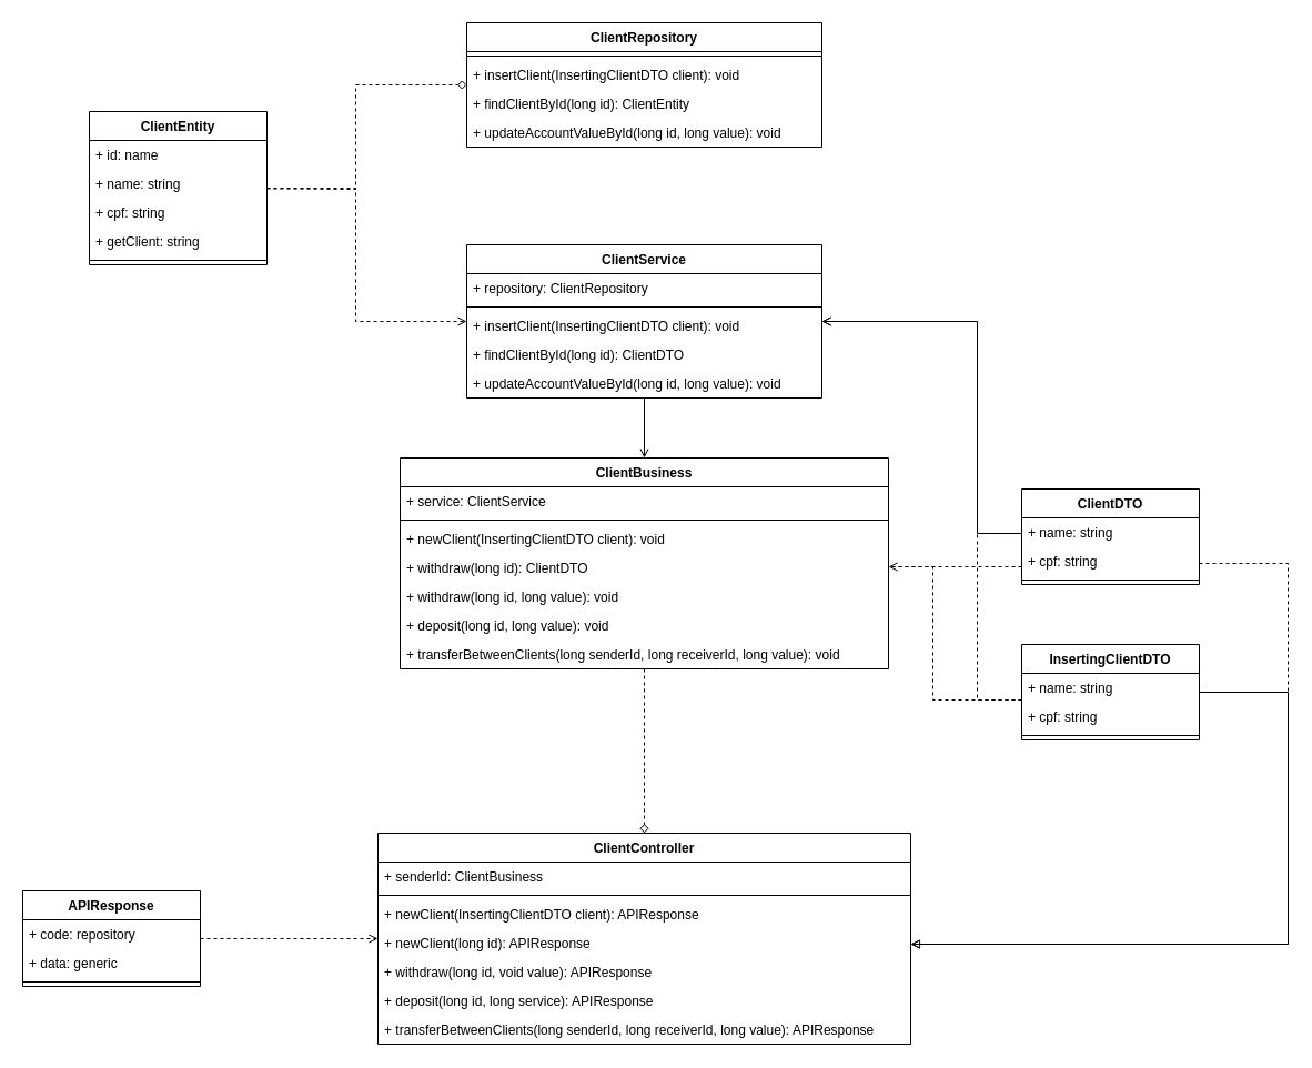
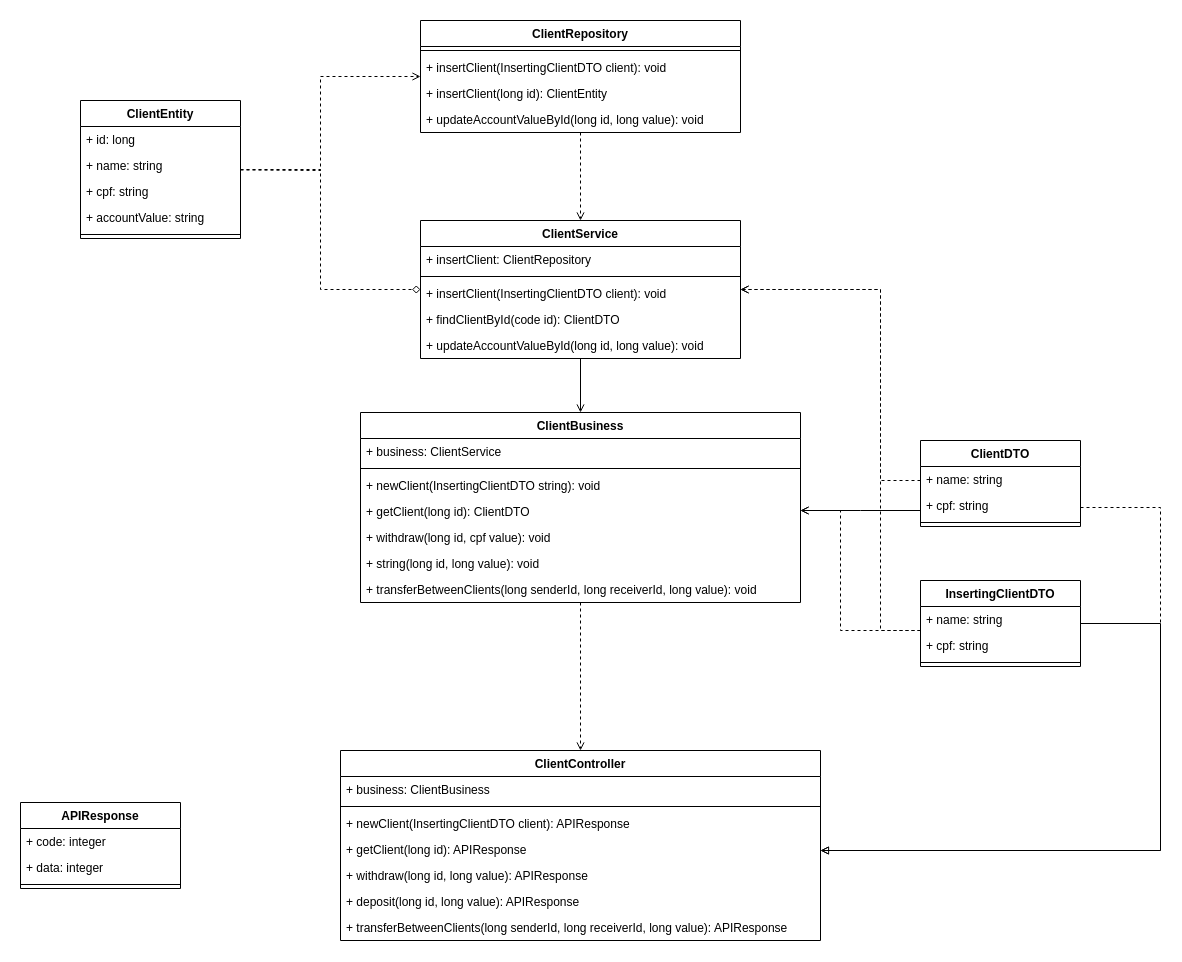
- <mxCell id="2" style="rounded=0;orthogonalLoop=1;jettySize=auto;html=1;dashed=1;endArrow=diamond;endFill=0;" parent="1" source="4" target="11" edge="1"><mxGeometry relative="1" as="geometry"><mxPoint x="360" y="40" as="targetPoint" /><Array as="points"><mxPoint x="320" y="170" /><mxPoint x="320" y="76" /></Array></mxGeometry></mxCell>
+ <mxCell id="2" style="rounded=0;orthogonalLoop=1;jettySize=auto;html=1;dashed=1;endArrow=open;endFill=0;" parent="1" source="4" target="11" edge="1"><mxGeometry relative="1" as="geometry"><mxPoint x="360" y="40" as="targetPoint" /><Array as="points"><mxPoint x="320" y="170" /><mxPoint x="320" y="76" /></Array></mxGeometry></mxCell>
- <mxCell id="14" value="+ findClientById(long id): ClientEntity" style="text;strokeColor=none;fillColor=none;align=left;verticalAlign=top;spacingLeft=4;spacingRight=4;overflow=hidden;rotatable=0;points=[[0,0.5],[1,0.5]];portConstraint=eastwest;whiteSpace=wrap;html=1;" parent="11" vertex="1"><mxGeometry y="60" width="320" height="26" as="geometry" /></mxCell>
+ <mxCell id="14" value="+ insertClient(long id): ClientEntity" style="text;strokeColor=none;fillColor=none;align=left;verticalAlign=top;spacingLeft=4;spacingRight=4;overflow=hidden;rotatable=0;points=[[0,0.5],[1,0.5]];portConstraint=eastwest;whiteSpace=wrap;html=1;" parent="11" vertex="1"><mxGeometry y="60" width="320" height="26" as="geometry" /></mxCell>
- <mxCell id="5" value="+ id: name" style="text;strokeColor=none;fillColor=none;align=left;verticalAlign=top;spacingLeft=4;spacingRight=4;overflow=hidden;rotatable=0;points=[[0,0.5],[1,0.5]];portConstraint=eastwest;whiteSpace=wrap;html=1;" parent="4" vertex="1"><mxGeometry y="26" width="160" height="26" as="geometry" /></mxCell>
+ <mxCell id="5" value="+ id: long" style="text;strokeColor=none;fillColor=none;align=left;verticalAlign=top;spacingLeft=4;spacingRight=4;overflow=hidden;rotatable=0;points=[[0,0.5],[1,0.5]];portConstraint=eastwest;whiteSpace=wrap;html=1;" parent="4" vertex="1"><mxGeometry y="26" width="160" height="26" as="geometry" /></mxCell>
+ <mxCell id="10" style="edgeStyle=orthogonalEdgeStyle;rounded=0;orthogonalLoop=1;jettySize=auto;html=1;entryX=0.5;entryY=0;entryDx=0;entryDy=0;endArrow=open;endFill=0;dashed=1;" parent="1" source="11" target="17" edge="1"><mxGeometry relative="1" as="geometry" /></mxCell>
- <mxCell id="8" value="+ getClient: string" style="text;strokeColor=none;fillColor=none;align=left;verticalAlign=top;spacingLeft=4;spacingRight=4;overflow=hidden;rotatable=0;points=[[0,0.5],[1,0.5]];portConstraint=eastwest;whiteSpace=wrap;html=1;" parent="4" vertex="1"><mxGeometry y="104" width="160" height="26" as="geometry" /></mxCell>
+ <mxCell id="8" value="+ accountValue: string" style="text;strokeColor=none;fillColor=none;align=left;verticalAlign=top;spacingLeft=4;spacingRight=4;overflow=hidden;rotatable=0;points=[[0,0.5],[1,0.5]];portConstraint=eastwest;whiteSpace=wrap;html=1;" parent="4" vertex="1"><mxGeometry y="104" width="160" height="26" as="geometry" /></mxCell>
- <mxCell id="18" value="+ repository: ClientRepository" style="text;strokeColor=none;fillColor=none;align=left;verticalAlign=top;spacingLeft=4;spacingRight=4;overflow=hidden;rotatable=0;points=[[0,0.5],[1,0.5]];portConstraint=eastwest;whiteSpace=wrap;html=1;" parent="17" vertex="1"><mxGeometry y="26" width="320" height="26" as="geometry" /></mxCell>
+ <mxCell id="18" value="+ insertClient: ClientRepository" style="text;strokeColor=none;fillColor=none;align=left;verticalAlign=top;spacingLeft=4;spacingRight=4;overflow=hidden;rotatable=0;points=[[0,0.5],[1,0.5]];portConstraint=eastwest;whiteSpace=wrap;html=1;" parent="17" vertex="1"><mxGeometry y="26" width="320" height="26" as="geometry" /></mxCell>
- <mxCell id="3" style="edgeStyle=orthogonalEdgeStyle;rounded=0;orthogonalLoop=1;jettySize=auto;html=1;dashed=1;endArrow=open;endFill=0;" edge="1" parent="1" source="4" target="17"><mxGeometry relative="1" as="geometry"><Array as="points"><mxPoint x="320" y="169" /><mxPoint x="320" y="289" /></Array></mxGeometry></mxCell>
+ <mxCell id="3" style="edgeStyle=orthogonalEdgeStyle;rounded=0;orthogonalLoop=1;jettySize=auto;html=1;dashed=1;endArrow=diamond;endFill=0;" edge="1" parent="1" source="4" target="17"><mxGeometry relative="1" as="geometry"><Array as="points"><mxPoint x="320" y="169" /><mxPoint x="320" y="289" /></Array></mxGeometry></mxCell>
- <mxCell id="21" value="+ findClientById(long id): ClientDTO" style="text;strokeColor=none;fillColor=none;align=left;verticalAlign=top;spacingLeft=4;spacingRight=4;overflow=hidden;rotatable=0;points=[[0,0.5],[1,0.5]];portConstraint=eastwest;whiteSpace=wrap;html=1;" parent="17" vertex="1"><mxGeometry y="86" width="320" height="26" as="geometry" /></mxCell>
+ <mxCell id="21" value="+ findClientById(code id): ClientDTO" style="text;strokeColor=none;fillColor=none;align=left;verticalAlign=top;spacingLeft=4;spacingRight=4;overflow=hidden;rotatable=0;points=[[0,0.5],[1,0.5]];portConstraint=eastwest;whiteSpace=wrap;html=1;" parent="17" vertex="1"><mxGeometry y="86" width="320" height="26" as="geometry" /></mxCell>
- <mxCell id="25" value="+ service: ClientService" style="text;strokeColor=none;fillColor=none;align=left;verticalAlign=top;spacingLeft=4;spacingRight=4;overflow=hidden;rotatable=0;points=[[0,0.5],[1,0.5]];portConstraint=eastwest;whiteSpace=wrap;html=1;" parent="24" vertex="1"><mxGeometry y="26" width="440" height="26" as="geometry" /></mxCell>
+ <mxCell id="25" value="+ business: ClientService" style="text;strokeColor=none;fillColor=none;align=left;verticalAlign=top;spacingLeft=4;spacingRight=4;overflow=hidden;rotatable=0;points=[[0,0.5],[1,0.5]];portConstraint=eastwest;whiteSpace=wrap;html=1;" parent="24" vertex="1"><mxGeometry y="26" width="440" height="26" as="geometry" /></mxCell>
- <mxCell id="55" style="edgeStyle=orthogonalEdgeStyle;rounded=0;orthogonalLoop=1;jettySize=auto;html=1;fillColor=#f8cecc;strokeColor=#000000;dashed=0;endArrow=open;endFill=0;" edge="1" parent="1" source="56" target="17"><mxGeometry relative="1" as="geometry"><Array as="points"><mxPoint x="880" y="480" /><mxPoint x="880" y="289" /></Array></mxGeometry></mxCell>
+ <mxCell id="55" style="edgeStyle=orthogonalEdgeStyle;rounded=0;orthogonalLoop=1;jettySize=auto;html=1;fillColor=#f8cecc;strokeColor=#000000;dashed=1;endArrow=open;endFill=0;" edge="1" parent="1" source="56" target="17"><mxGeometry relative="1" as="geometry"><Array as="points"><mxPoint x="880" y="480" /><mxPoint x="880" y="289" /></Array></mxGeometry></mxCell>
- <mxCell id="27" value="+ newClient(InsertingClientDTO&amp;nbsp;client): void" style="text;strokeColor=none;fillColor=none;align=left;verticalAlign=top;spacingLeft=4;spacingRight=4;overflow=hidden;rotatable=0;points=[[0,0.5],[1,0.5]];portConstraint=eastwest;whiteSpace=wrap;html=1;" parent="24" vertex="1"><mxGeometry y="60" width="440" height="26" as="geometry" /></mxCell>
+ <mxCell id="27" value="+ newClient(InsertingClientDTO&amp;nbsp;string): void" style="text;strokeColor=none;fillColor=none;align=left;verticalAlign=top;spacingLeft=4;spacingRight=4;overflow=hidden;rotatable=0;points=[[0,0.5],[1,0.5]];portConstraint=eastwest;whiteSpace=wrap;html=1;" parent="24" vertex="1"><mxGeometry y="60" width="440" height="26" as="geometry" /></mxCell>
- <mxCell id="53" style="edgeStyle=orthogonalEdgeStyle;rounded=0;orthogonalLoop=1;jettySize=auto;html=1;dashed=1;endArrow=open;endFill=0;fillColor=#ffe6cc;strokeColor=#000000;" edge="1" parent="1" source="56" target="24"><mxGeometry relative="1" as="geometry"><Array as="points"><mxPoint x="860" y="510" /><mxPoint x="860" y="510" /></Array></mxGeometry></mxCell>
+ <mxCell id="53" style="edgeStyle=orthogonalEdgeStyle;rounded=0;orthogonalLoop=1;jettySize=auto;html=1;dashed=0;endArrow=open;endFill=0;fillColor=#ffe6cc;strokeColor=#000000;" edge="1" parent="1" source="56" target="24"><mxGeometry relative="1" as="geometry"><Array as="points"><mxPoint x="860" y="510" /><mxPoint x="860" y="510" /></Array></mxGeometry></mxCell>
- <mxCell id="28" value="+ withdraw(long id): ClientDTO" style="text;strokeColor=none;fillColor=none;align=left;verticalAlign=top;spacingLeft=4;spacingRight=4;overflow=hidden;rotatable=0;points=[[0,0.5],[1,0.5]];portConstraint=eastwest;whiteSpace=wrap;html=1;" parent="24" vertex="1"><mxGeometry y="86" width="440" height="26" as="geometry" /></mxCell>
+ <mxCell id="28" value="+ getClient(long id): ClientDTO" style="text;strokeColor=none;fillColor=none;align=left;verticalAlign=top;spacingLeft=4;spacingRight=4;overflow=hidden;rotatable=0;points=[[0,0.5],[1,0.5]];portConstraint=eastwest;whiteSpace=wrap;html=1;" parent="24" vertex="1"><mxGeometry y="86" width="440" height="26" as="geometry" /></mxCell>
- <mxCell id="46" style="edgeStyle=orthogonalEdgeStyle;rounded=0;orthogonalLoop=1;jettySize=auto;html=1;dashed=1;endArrow=none;endFill=0;fillColor=#ffe6cc;strokeColor=#000000;" edge="1" parent="1" source="49" target="24"><mxGeometry relative="1" as="geometry"><Array as="points"><mxPoint x="840" y="630" /><mxPoint x="840" y="510" /></Array></mxGeometry></mxCell>
+ <mxCell id="46" style="edgeStyle=orthogonalEdgeStyle;rounded=0;orthogonalLoop=1;jettySize=auto;html=1;dashed=1;endArrow=open;endFill=0;fillColor=#ffe6cc;strokeColor=#000000;" edge="1" parent="1" source="49" target="24"><mxGeometry relative="1" as="geometry"><Array as="points"><mxPoint x="840" y="630" /><mxPoint x="840" y="510" /></Array></mxGeometry></mxCell>
- <mxCell id="29" value="+ withdraw(long id, long value): void" style="text;strokeColor=none;fillColor=none;align=left;verticalAlign=top;spacingLeft=4;spacingRight=4;overflow=hidden;rotatable=0;points=[[0,0.5],[1,0.5]];portConstraint=eastwest;whiteSpace=wrap;html=1;" parent="24" vertex="1"><mxGeometry y="112" width="440" height="26" as="geometry" /></mxCell>
+ <mxCell id="29" value="+ withdraw(long id, cpf value): void" style="text;strokeColor=none;fillColor=none;align=left;verticalAlign=top;spacingLeft=4;spacingRight=4;overflow=hidden;rotatable=0;points=[[0,0.5],[1,0.5]];portConstraint=eastwest;whiteSpace=wrap;html=1;" parent="24" vertex="1"><mxGeometry y="112" width="440" height="26" as="geometry" /></mxCell>
- <mxCell id="30" value="+ deposit(long id, long value): void" style="text;strokeColor=none;fillColor=none;align=left;verticalAlign=top;spacingLeft=4;spacingRight=4;overflow=hidden;rotatable=0;points=[[0,0.5],[1,0.5]];portConstraint=eastwest;whiteSpace=wrap;html=1;" parent="24" vertex="1"><mxGeometry y="138" width="440" height="26" as="geometry" /></mxCell>
+ <mxCell id="30" value="+ string(long id, long value): void" style="text;strokeColor=none;fillColor=none;align=left;verticalAlign=top;spacingLeft=4;spacingRight=4;overflow=hidden;rotatable=0;points=[[0,0.5],[1,0.5]];portConstraint=eastwest;whiteSpace=wrap;html=1;" parent="24" vertex="1"><mxGeometry y="138" width="440" height="26" as="geometry" /></mxCell>
- <mxCell id="23" style="rounded=0;orthogonalLoop=1;jettySize=auto;html=1;entryX=0.5;entryY=0;entryDx=0;entryDy=0;dashed=1;endArrow=diamond;endFill=0;" parent="1" source="24" target="32" edge="1"><mxGeometry relative="1" as="geometry" /></mxCell>
+ <mxCell id="23" style="rounded=0;orthogonalLoop=1;jettySize=auto;html=1;entryX=0.5;entryY=0;entryDx=0;entryDy=0;dashed=1;endArrow=open;endFill=0;" parent="1" source="24" target="32" edge="1"><mxGeometry relative="1" as="geometry" /></mxCell>
- <mxCell id="33" value="+ senderId: ClientBusiness" style="text;strokeColor=none;fillColor=none;align=left;verticalAlign=top;spacingLeft=4;spacingRight=4;overflow=hidden;rotatable=0;points=[[0,0.5],[1,0.5]];portConstraint=eastwest;whiteSpace=wrap;html=1;" parent="32" vertex="1"><mxGeometry y="26" width="480" height="26" as="geometry" /></mxCell>
+ <mxCell id="33" value="+ business: ClientBusiness" style="text;strokeColor=none;fillColor=none;align=left;verticalAlign=top;spacingLeft=4;spacingRight=4;overflow=hidden;rotatable=0;points=[[0,0.5],[1,0.5]];portConstraint=eastwest;whiteSpace=wrap;html=1;" parent="32" vertex="1"><mxGeometry y="26" width="480" height="26" as="geometry" /></mxCell>
- <mxCell id="42" value="+ code: repository" style="text;strokeColor=none;fillColor=none;align=left;verticalAlign=top;spacingLeft=4;spacingRight=4;overflow=hidden;rotatable=0;points=[[0,0.5],[1,0.5]];portConstraint=eastwest;whiteSpace=wrap;html=1;" parent="41" vertex="1"><mxGeometry y="26" width="160" height="26" as="geometry" /></mxCell>
+ <mxCell id="42" value="+ code: integer" style="text;strokeColor=none;fillColor=none;align=left;verticalAlign=top;spacingLeft=4;spacingRight=4;overflow=hidden;rotatable=0;points=[[0,0.5],[1,0.5]];portConstraint=eastwest;whiteSpace=wrap;html=1;" parent="41" vertex="1"><mxGeometry y="26" width="160" height="26" as="geometry" /></mxCell>
- <mxCell id="40" style="edgeStyle=orthogonalEdgeStyle;rounded=0;orthogonalLoop=1;jettySize=auto;html=1;dashed=1;endArrow=open;endFill=0;" edge="1" parent="1" source="41" target="32"><mxGeometry relative="1" as="geometry" /></mxCell>
- <mxCell id="36" value="+ newClient(long id): APIResponse" style="text;strokeColor=none;fillColor=none;align=left;verticalAlign=top;spacingLeft=4;spacingRight=4;overflow=hidden;rotatable=0;points=[[0,0.5],[1,0.5]];portConstraint=eastwest;whiteSpace=wrap;html=1;" parent="32" vertex="1"><mxGeometry y="86" width="480" height="26" as="geometry" /></mxCell>
+ <mxCell id="36" value="+ getClient(long id): APIResponse" style="text;strokeColor=none;fillColor=none;align=left;verticalAlign=top;spacingLeft=4;spacingRight=4;overflow=hidden;rotatable=0;points=[[0,0.5],[1,0.5]];portConstraint=eastwest;whiteSpace=wrap;html=1;" parent="32" vertex="1"><mxGeometry y="86" width="480" height="26" as="geometry" /></mxCell>
- <mxCell id="43" value="+ data: generic" style="text;strokeColor=none;fillColor=none;align=left;verticalAlign=top;spacingLeft=4;spacingRight=4;overflow=hidden;rotatable=0;points=[[0,0.5],[1,0.5]];portConstraint=eastwest;whiteSpace=wrap;html=1;" parent="41" vertex="1"><mxGeometry y="52" width="160" height="26" as="geometry" /></mxCell>
+ <mxCell id="43" value="+ data: integer" style="text;strokeColor=none;fillColor=none;align=left;verticalAlign=top;spacingLeft=4;spacingRight=4;overflow=hidden;rotatable=0;points=[[0,0.5],[1,0.5]];portConstraint=eastwest;whiteSpace=wrap;html=1;" parent="41" vertex="1"><mxGeometry y="52" width="160" height="26" as="geometry" /></mxCell>
- <mxCell id="37" value="+ withdraw(long id, void value): APIResponse" style="text;strokeColor=none;fillColor=none;align=left;verticalAlign=top;spacingLeft=4;spacingRight=4;overflow=hidden;rotatable=0;points=[[0,0.5],[1,0.5]];portConstraint=eastwest;whiteSpace=wrap;html=1;" parent="32" vertex="1"><mxGeometry y="112" width="480" height="26" as="geometry" /></mxCell>
+ <mxCell id="37" value="+ withdraw(long id, long value): APIResponse" style="text;strokeColor=none;fillColor=none;align=left;verticalAlign=top;spacingLeft=4;spacingRight=4;overflow=hidden;rotatable=0;points=[[0,0.5],[1,0.5]];portConstraint=eastwest;whiteSpace=wrap;html=1;" parent="32" vertex="1"><mxGeometry y="112" width="480" height="26" as="geometry" /></mxCell>
- <mxCell id="38" value="+ deposit(long id, long service): APIResponse" style="text;strokeColor=none;fillColor=none;align=left;verticalAlign=top;spacingLeft=4;spacingRight=4;overflow=hidden;rotatable=0;points=[[0,0.5],[1,0.5]];portConstraint=eastwest;whiteSpace=wrap;html=1;" parent="32" vertex="1"><mxGeometry y="138" width="480" height="26" as="geometry" /></mxCell>
+ <mxCell id="38" value="+ deposit(long id, long value): APIResponse" style="text;strokeColor=none;fillColor=none;align=left;verticalAlign=top;spacingLeft=4;spacingRight=4;overflow=hidden;rotatable=0;points=[[0,0.5],[1,0.5]];portConstraint=eastwest;whiteSpace=wrap;html=1;" parent="32" vertex="1"><mxGeometry y="138" width="480" height="26" as="geometry" /></mxCell>
